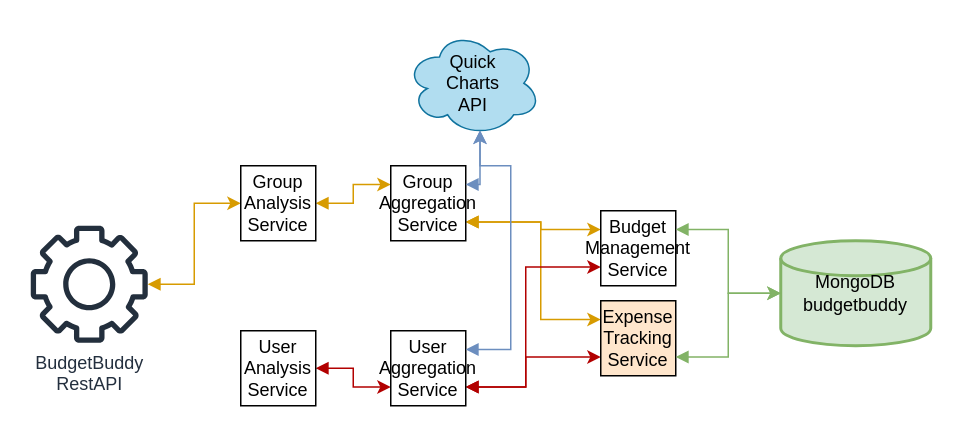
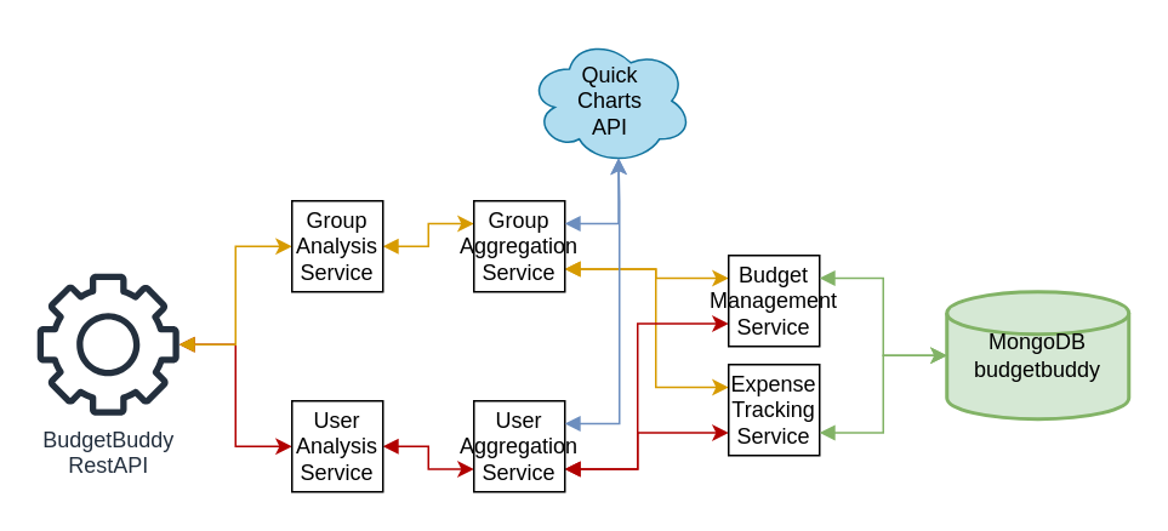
- <mxCell id="20" value="Quick&lt;div&gt;Charts&lt;/div&gt;&lt;div&gt;API&lt;/div&gt;" style="ellipse;shape=cloud;whiteSpace=wrap;html=1;fillColor=#b1ddf0;strokeColor=#10739e;" vertex="1" parent="1"><mxGeometry x="270" y="20" width="90" height="70" as="geometry" /></mxCell>
+ <mxCell id="20" value="Quick&lt;div&gt;Charts&lt;/div&gt;&lt;div&gt;API&lt;/div&gt;" style="ellipse;shape=cloud;whiteSpace=wrap;html=1;fillColor=#b1ddf0;strokeColor=#10739e;" vertex="1" parent="1"><mxGeometry x="290" y="20" width="90" height="70" as="geometry" /></mxCell>
- <mxCell id="16" value="Expense&lt;div&gt;Tracking&lt;/div&gt;&lt;div&gt;Service&lt;/div&gt;" style="whiteSpace=wrap;html=1;aspect=fixed;fillColor=#ffe6cc;" vertex="1" parent="1"><mxGeometry x="400" y="200" width="50" height="50" as="geometry" /></mxCell>
+ <mxCell id="16" value="Expense&lt;div&gt;Tracking&lt;/div&gt;&lt;div&gt;Service&lt;/div&gt;" style="whiteSpace=wrap;html=1;aspect=fixed;" vertex="1" parent="1"><mxGeometry x="400" y="200" width="50" height="50" as="geometry" /></mxCell>
+ <mxCell id="2" style="edgeStyle=orthogonalEdgeStyle;rounded=0;orthogonalLoop=1;jettySize=auto;html=1;entryX=0;entryY=0.5;entryDx=0;entryDy=0;fillColor=#e51400;strokeColor=#B20000;startArrow=block;startFill=1;" edge="1" parent="1" source="4" target="8"><mxGeometry relative="1" as="geometry" /></mxCell>
